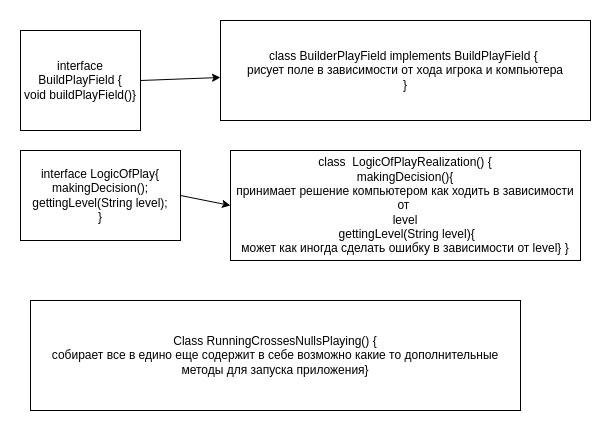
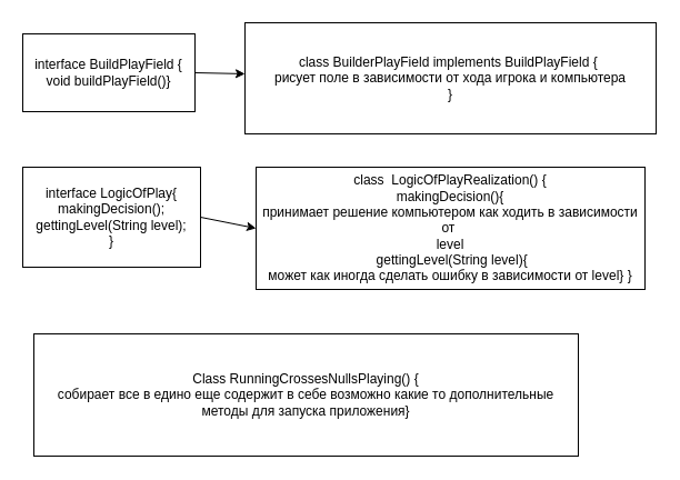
- <mxCell id="2" value="interface BuildPlayField {&lt;br&gt;void buildPlayField()}" style="rounded=0;whiteSpace=wrap;html=1;" vertex="1" parent="1"><mxGeometry x="20" y="30" width="120" height="100" as="geometry" /></mxCell>
+ <mxCell id="2" value="interface BuildPlayField {&lt;br&gt;void buildPlayField()}" style="rounded=0;whiteSpace=wrap;html=1;" vertex="1" parent="1"><mxGeometry x="20" y="30" width="155" height="70" as="geometry" /></mxCell>
